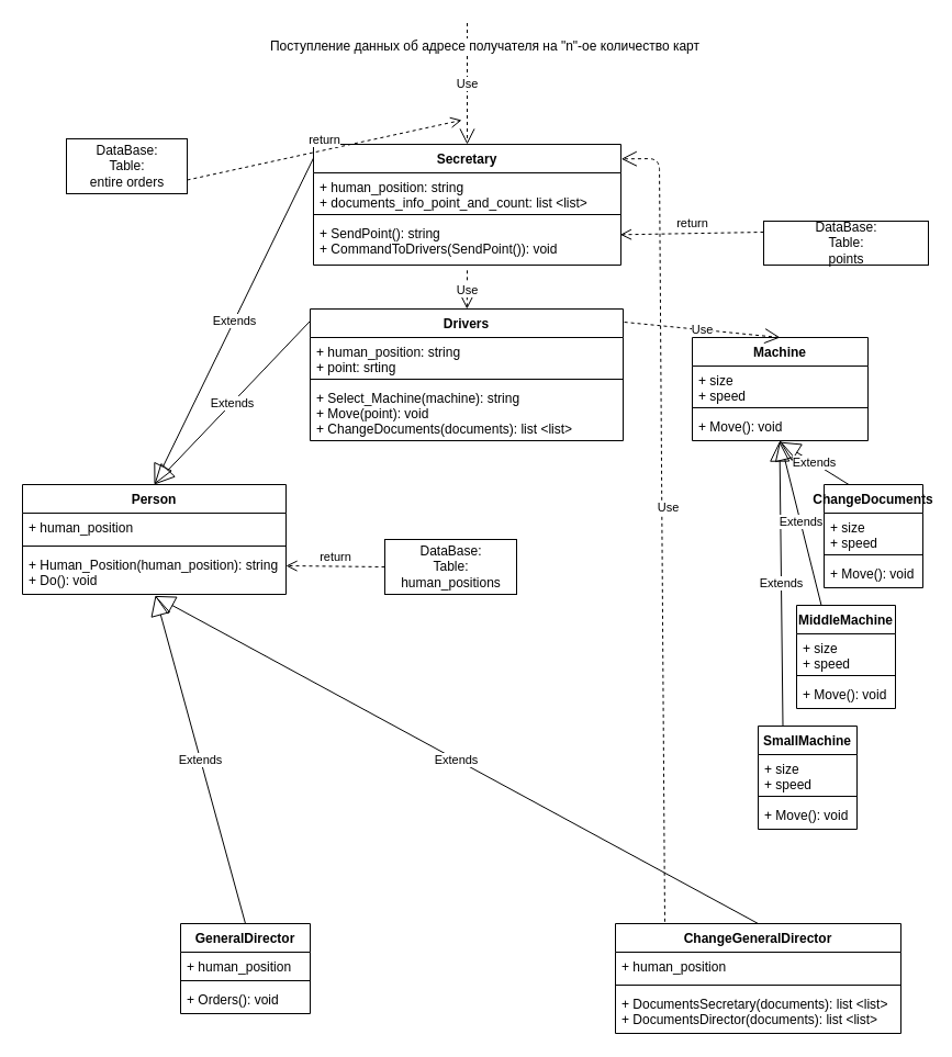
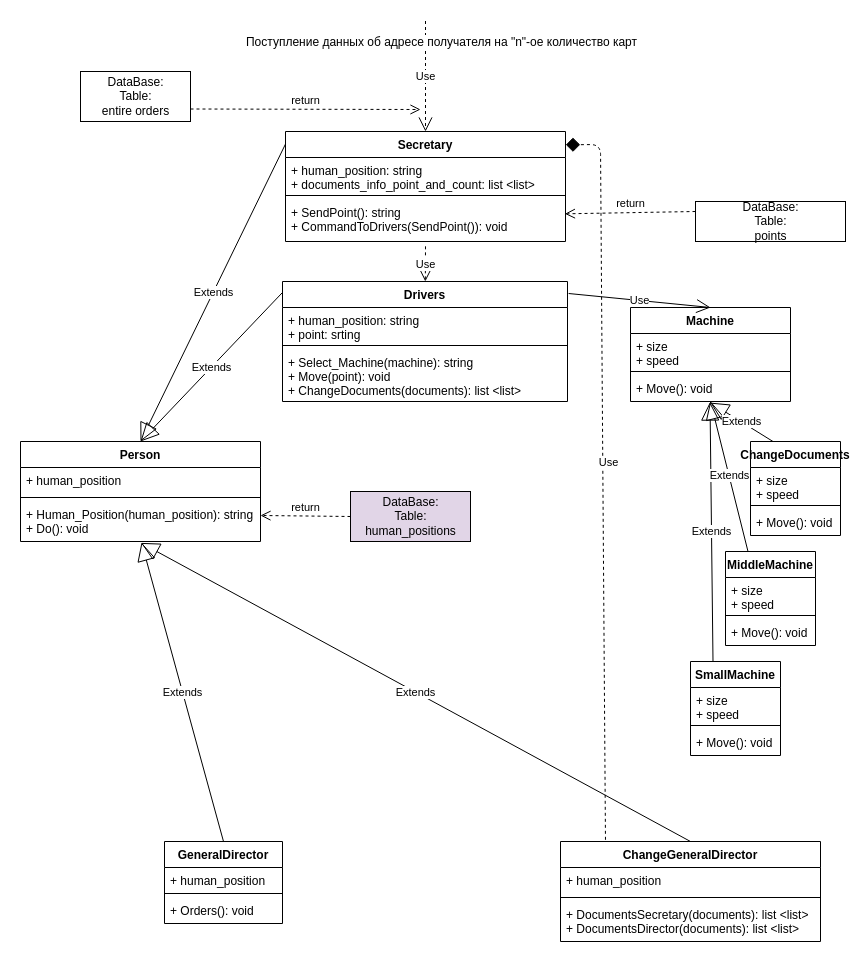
- <mxCell id="51" value="Use" style="endArrow=open;endSize=12;dashed=1;html=1;exitX=0.173;exitY=-0.017;exitDx=0;exitDy=0;entryX=1.001;entryY=0.121;entryDx=0;entryDy=0;entryPerimeter=0;exitPerimeter=0;" edge="1" parent="1" source="47" target="2"><mxGeometry x="0.032" y="-6" width="160" relative="1" as="geometry"><mxPoint x="292" y="871.5" as="sourcePoint" /><mxPoint x="610" y="151" as="targetPoint" /><Array as="points"><mxPoint x="600" y="144" /></Array><mxPoint as="offset" /></mxGeometry></mxCell>
+ <mxCell id="51" value="Use" style="endArrow=diamond;endSize=12;dashed=1;html=1;exitX=0.173;exitY=-0.017;exitDx=0;exitDy=0;entryX=1.001;entryY=0.121;entryDx=0;entryDy=0;entryPerimeter=0;exitPerimeter=0;" edge="1" parent="1" source="47" target="2"><mxGeometry x="0.032" y="-6" width="160" relative="1" as="geometry"><mxPoint x="292" y="871.5" as="sourcePoint" /><mxPoint x="610" y="151" as="targetPoint" /><Array as="points"><mxPoint x="600" y="144" /></Array><mxPoint as="offset" /></mxGeometry></mxCell>
- <mxCell id="54" value="DataBase:&lt;br&gt;Table:&lt;br&gt;entire orders" style="html=1;" vertex="1" parent="1"><mxGeometry x="60" y="126" width="110" height="50" as="geometry" /></mxCell>
+ <mxCell id="54" value="DataBase:&lt;br&gt;Table:&lt;br&gt;entire orders" style="html=1;" vertex="1" parent="1"><mxGeometry x="80" y="71" width="110" height="50" as="geometry" /></mxCell>
- <mxCell id="35" value="Use" style="endArrow=open;endSize=12;dashed=1;html=1;exitX=1.004;exitY=0.1;exitDx=0;exitDy=0;exitPerimeter=0;entryX=0.5;entryY=0;entryDx=0;entryDy=0;" edge="1" parent="1" source="6" target="16"><mxGeometry width="160" relative="1" as="geometry"><mxPoint x="330" y="471" as="sourcePoint" /><mxPoint x="490" y="471" as="targetPoint" /></mxGeometry></mxCell>
+ <mxCell id="35" value="Use" style="endArrow=open;endSize=12;dashed=0;html=1;exitX=1.004;exitY=0.1;exitDx=0;exitDy=0;exitPerimeter=0;entryX=0.5;entryY=0;entryDx=0;entryDy=0;" edge="1" parent="1" source="6" target="16"><mxGeometry width="160" relative="1" as="geometry"><mxPoint x="330" y="471" as="sourcePoint" /><mxPoint x="490" y="471" as="targetPoint" /></mxGeometry></mxCell>
- <mxCell id="15" value="DataBase:&lt;br&gt;Table:&lt;br&gt;human_positions" style="html=1;" vertex="1" parent="1"><mxGeometry x="350" y="491" width="120" height="50" as="geometry" /></mxCell>
+ <mxCell id="15" value="DataBase:&lt;br&gt;Table:&lt;br&gt;human_positions" style="html=1;fillColor=#e1d5e7;" vertex="1" parent="1"><mxGeometry x="350" y="491" width="120" height="50" as="geometry" /></mxCell>
